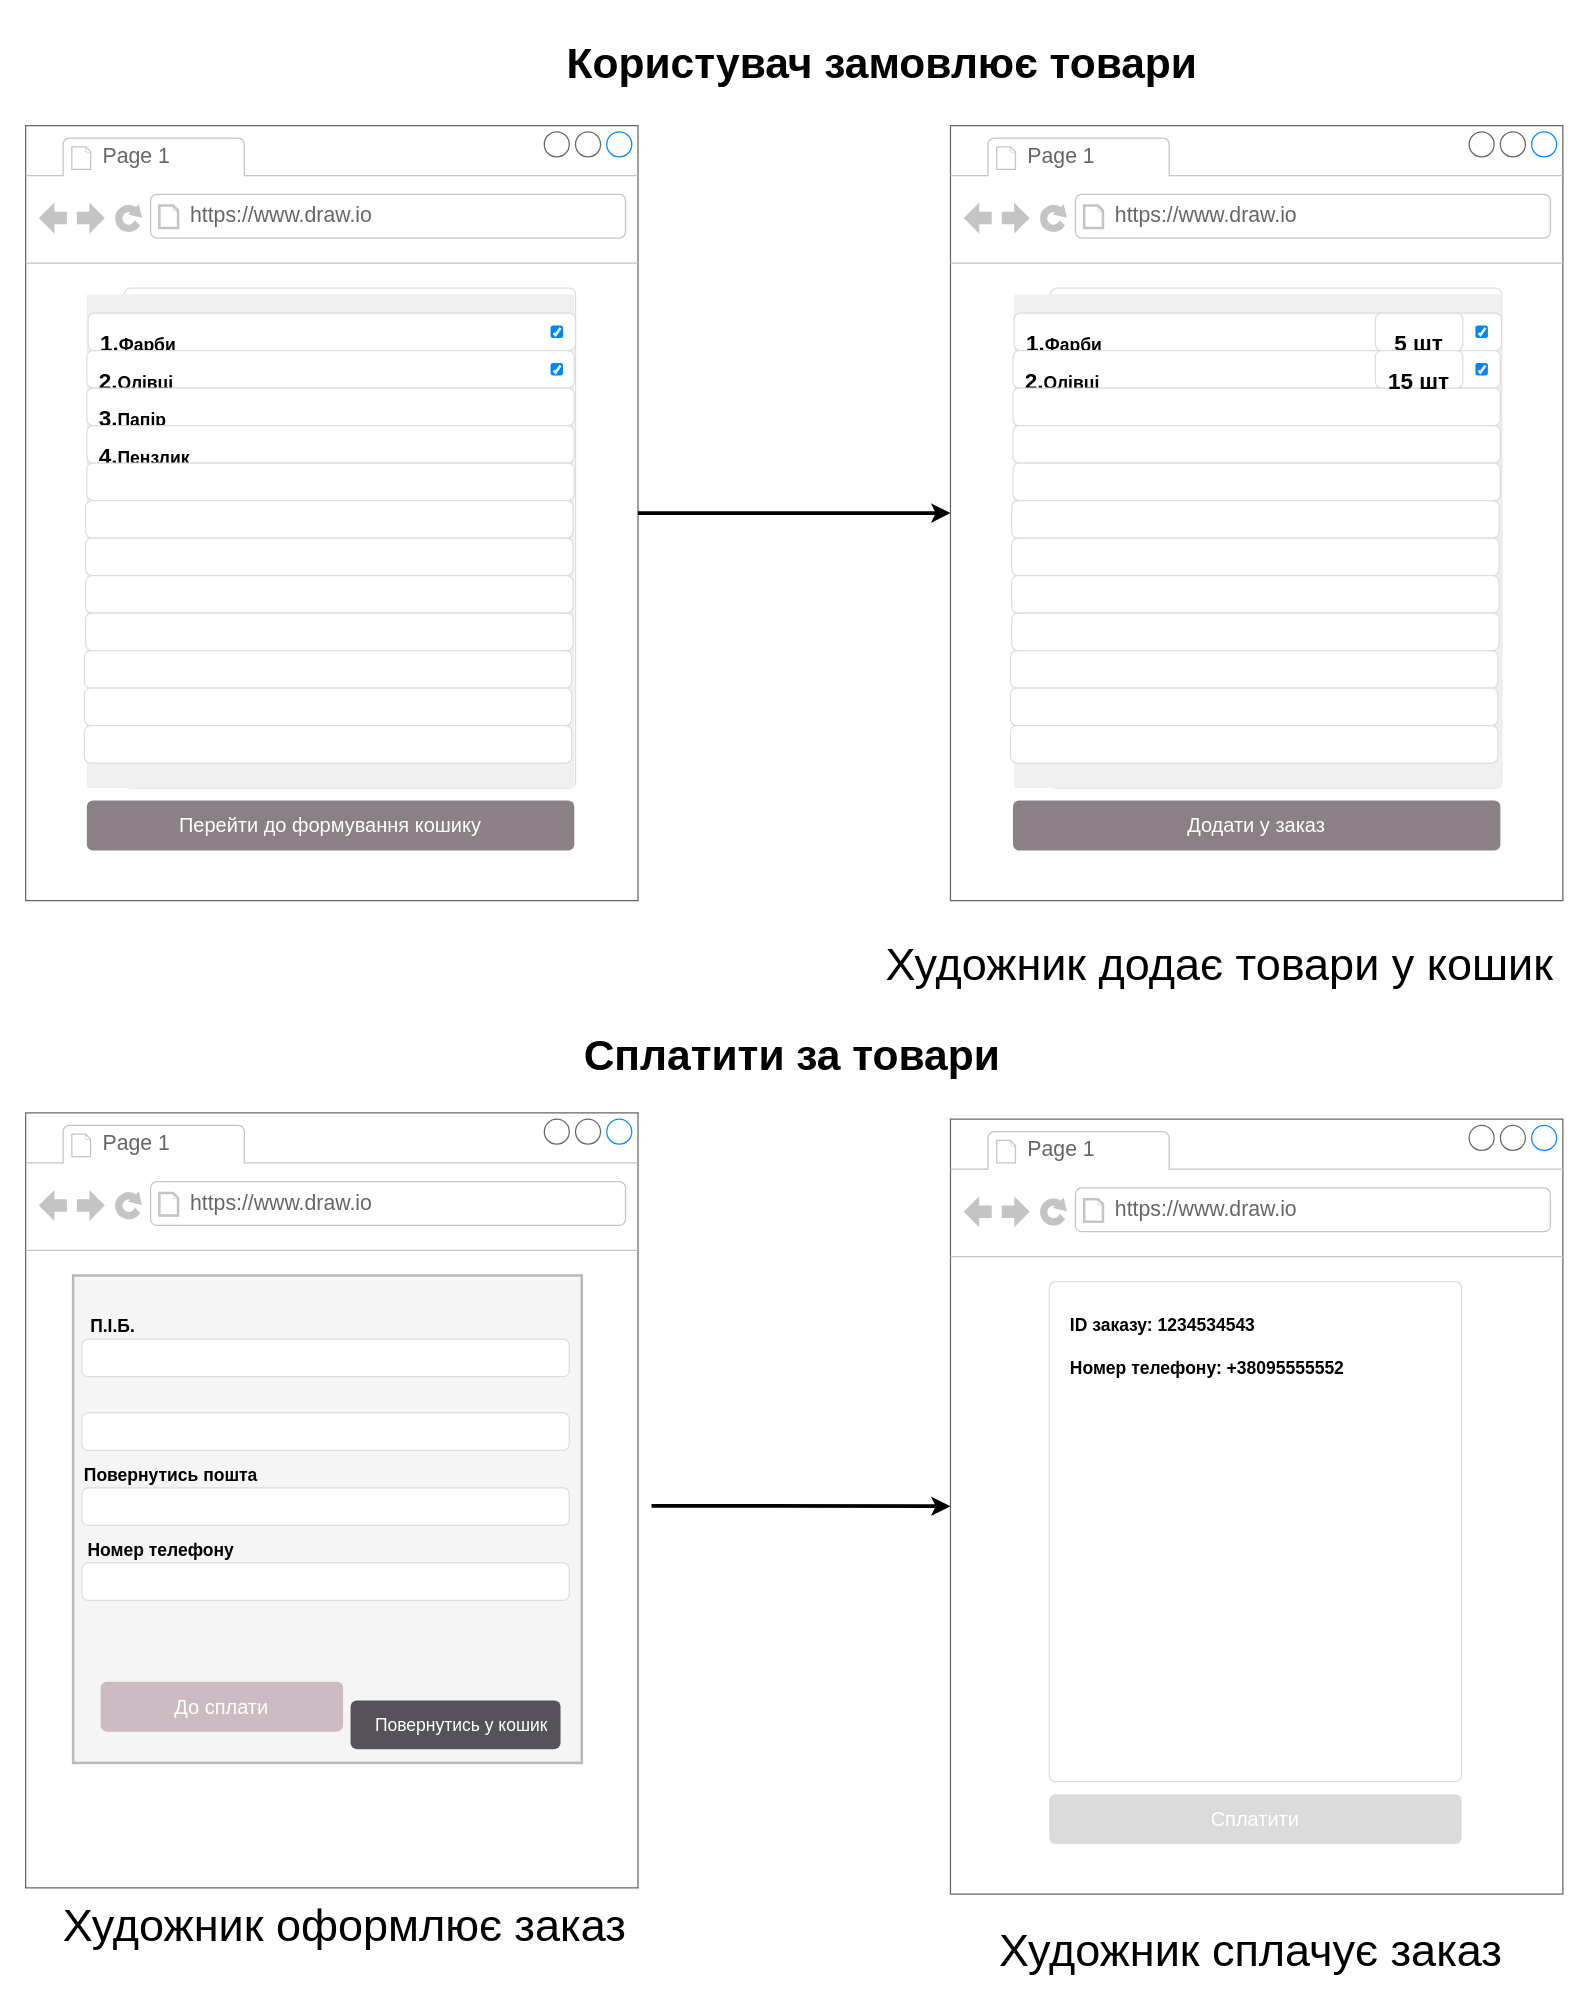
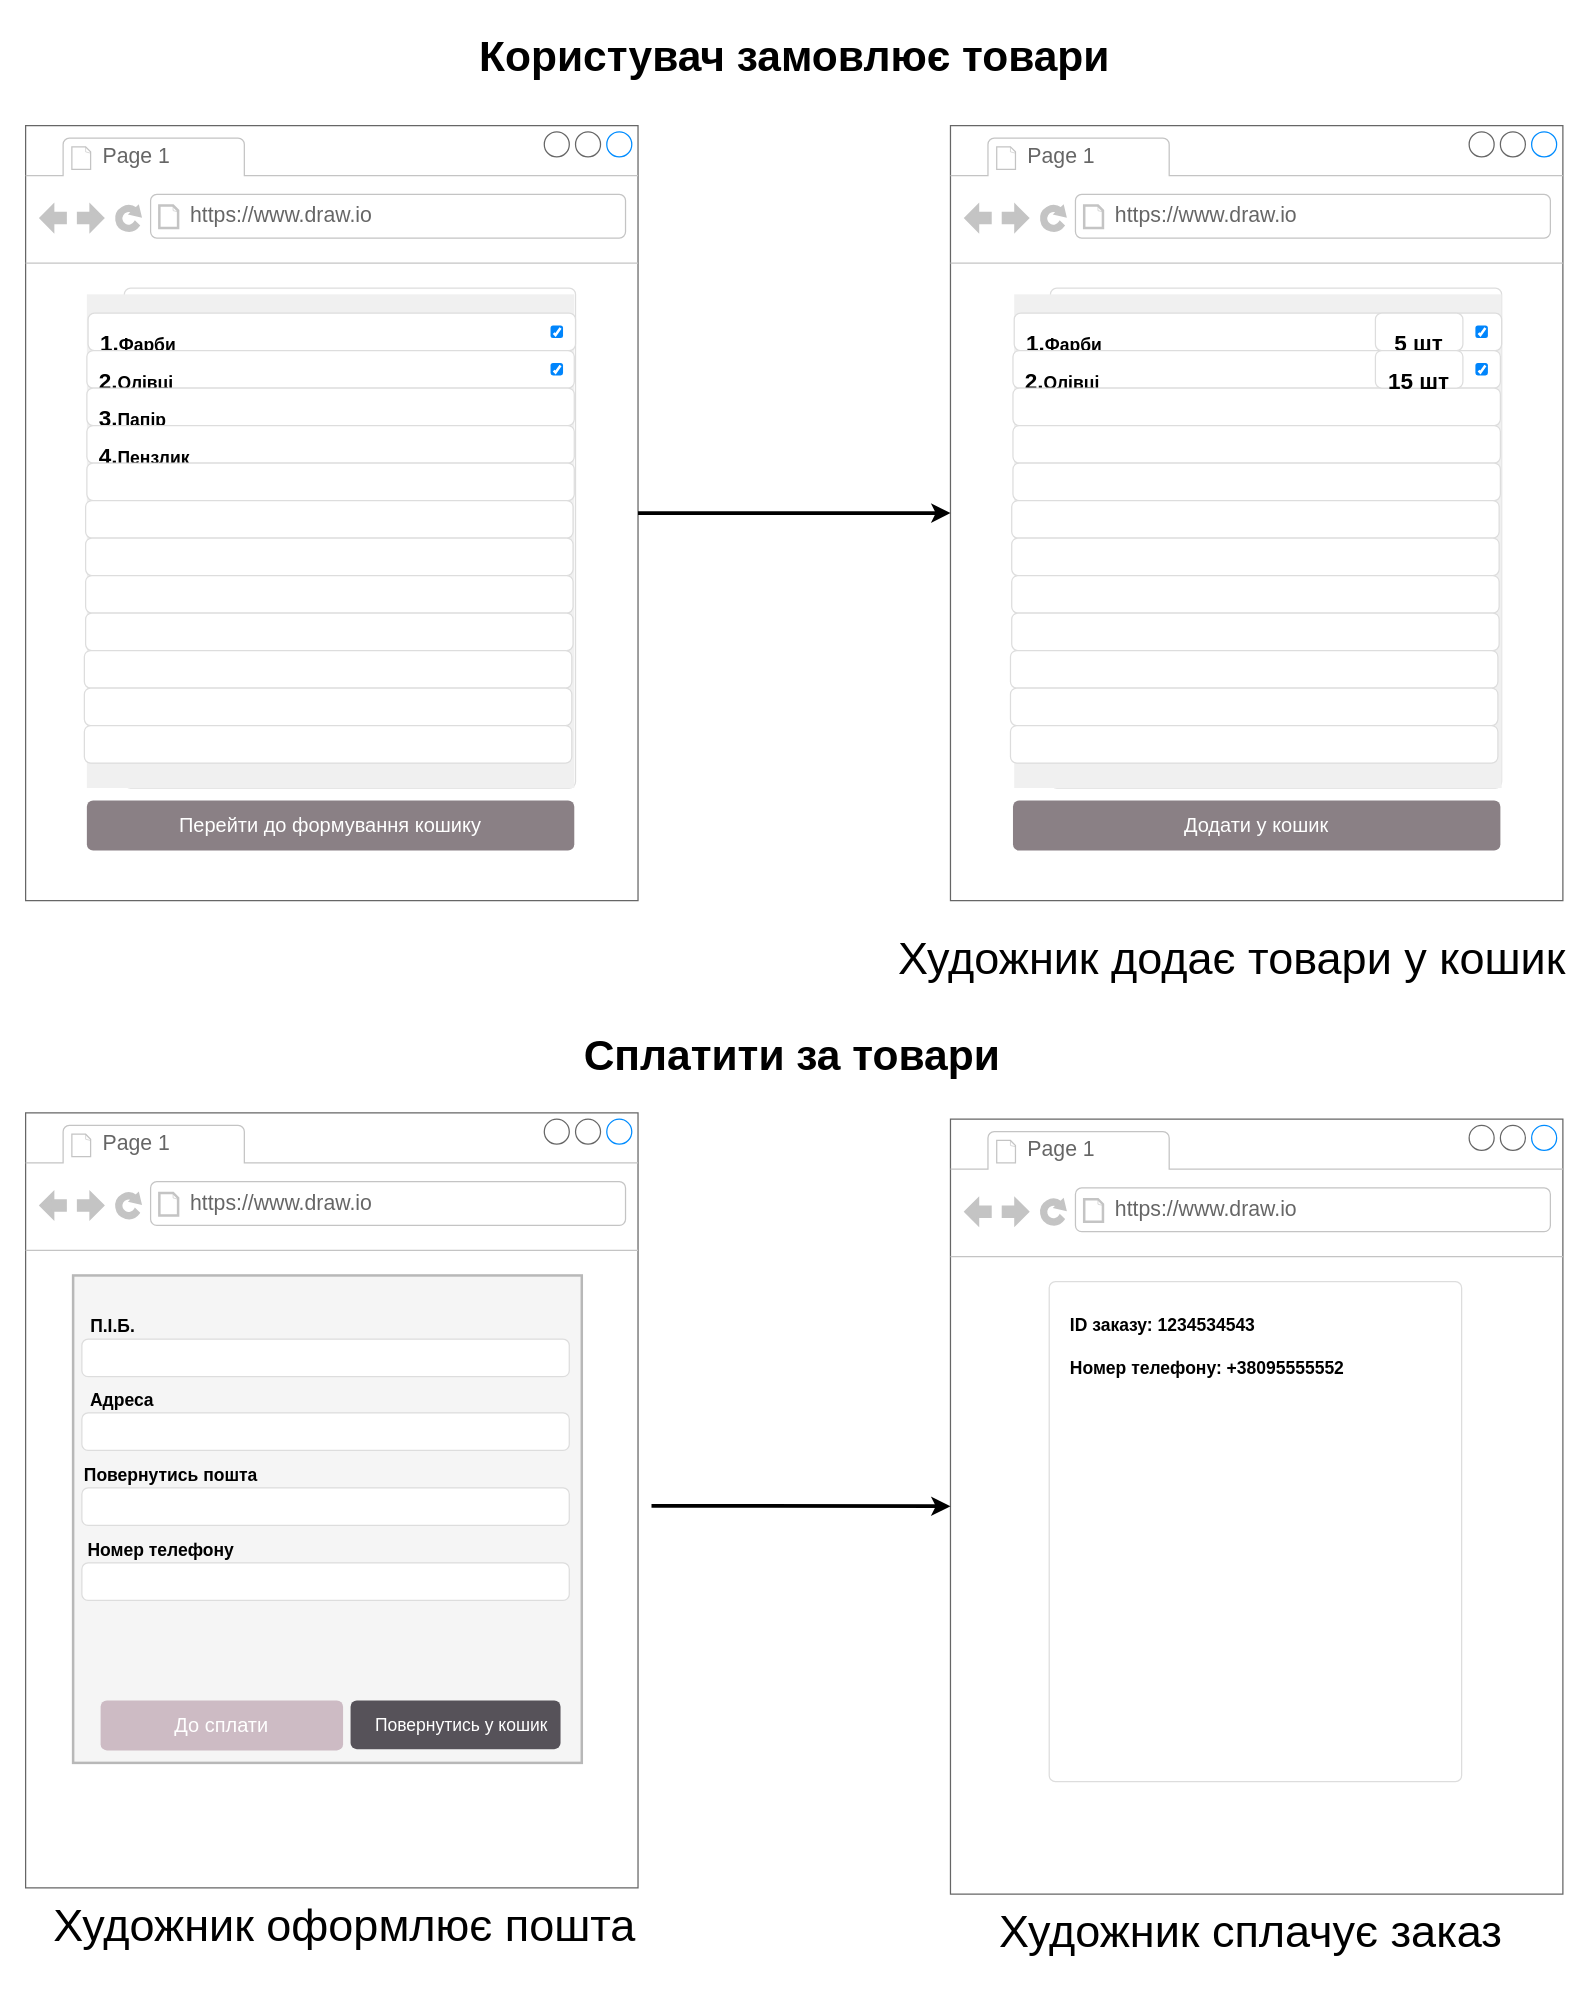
- <mxCell id="77" value="&lt;b style=&quot;font-size: 34px;&quot;&gt;&lt;font style=&quot;font-size: 34px;&quot;&gt;Користувач замовлює товари&lt;/font&gt;&lt;/b&gt;" style="text;html=1;align=center;verticalAlign=middle;resizable=0;points=[];autosize=1;fontSize=34;" parent="1" vertex="1"><mxGeometry x="440" y="25" width="530" height="50" as="geometry" /></mxCell>
+ <mxCell id="77" value="&lt;b style=&quot;font-size: 34px;&quot;&gt;&lt;font style=&quot;font-size: 34px;&quot;&gt;Користувач замовлює товари&lt;/font&gt;&lt;/b&gt;" style="text;html=1;align=center;verticalAlign=middle;resizable=0;points=[];autosize=1;fontSize=34;" parent="1" vertex="1"><mxGeometry x="370" y="20" width="530" height="50" as="geometry" /></mxCell>
- <mxCell id="49" value="Додати у заказ" style="html=1;shadow=0;dashed=0;shape=mxgraph.bootstrap.rrect;align=center;rSize=5;strokeColor=none;fillColor=#8A8085;fontColor=#ffffff;fontSize=16;whiteSpace=wrap;rounded=0;" parent="30" vertex="1"><mxGeometry x="-30" y="410" width="390" height="40" as="geometry" /></mxCell>
+ <mxCell id="49" value="Додати у кошик" style="html=1;shadow=0;dashed=0;shape=mxgraph.bootstrap.rrect;align=center;rSize=5;strokeColor=none;fillColor=#8A8085;fontColor=#ffffff;fontSize=16;whiteSpace=wrap;rounded=0;" parent="30" vertex="1"><mxGeometry x="-30" y="410" width="390" height="40" as="geometry" /></mxCell>
- <mxCell id="76" value="&lt;font style=&quot;font-size: 36px;&quot;&gt;Художник додає товари у кошик&lt;/font&gt;" style="text;html=1;align=center;verticalAlign=middle;resizable=0;points=[];autosize=1;" parent="1" vertex="1"><mxGeometry x="695" y="741" width="560" height="60" as="geometry" /></mxCell>
+ <mxCell id="76" value="&lt;font style=&quot;font-size: 36px;&quot;&gt;Художник додає товари у кошик&lt;/font&gt;" style="text;html=1;align=center;verticalAlign=middle;resizable=0;points=[];autosize=1;" parent="1" vertex="1"><mxGeometry x="705" y="736" width="560" height="60" as="geometry" /></mxCell>
+ <mxCell id="13" value="&lt;div style=&quot;&quot;&gt;&lt;b style=&quot;font-size: 14px; background-color: initial;&quot;&gt;Адреса&lt;/b&gt;&lt;/div&gt;" style="html=1;shadow=0;dashed=0;shape=mxgraph.bootstrap.rect;strokeColor=none;fillColor=none;align=left;fontSize=10;whiteSpace=wrap;rounded=0;" parent="8" vertex="1"><mxGeometry x="5" y="39" width="215" height="20" as="geometry" /></mxCell>
- <mxCell id="15" value="До сплати" style="html=1;shadow=0;dashed=0;shape=mxgraph.bootstrap.rrect;align=center;rSize=5;strokeColor=none;fillColor=#CDBBC4;fontColor=#ffffff;fontSize=16;whiteSpace=wrap;rounded=0;" parent="6" vertex="1"><mxGeometry x="22" y="325" width="194" height="40" as="geometry" /></mxCell>
+ <mxCell id="15" value="До сплати" style="html=1;shadow=0;dashed=0;shape=mxgraph.bootstrap.rrect;align=center;rSize=5;strokeColor=none;fillColor=#CDBBC4;fontColor=#ffffff;fontSize=16;whiteSpace=wrap;rounded=0;" parent="6" vertex="1"><mxGeometry x="22" y="340" width="194" height="40" as="geometry" /></mxCell>
- <mxCell id="26" value="Сплатити" style="html=1;shadow=0;dashed=0;shape=mxgraph.bootstrap.rrect;align=center;rSize=5;strokeColor=none;fillColor=#DBDBDB;fontColor=#ffffff;fontSize=16;whiteSpace=wrap;rounded=0;" parent="22" vertex="1"><mxGeometry y="410" width="330" height="40" as="geometry" /></mxCell>
- <mxCell id="75" value="&lt;font style=&quot;font-size: 36px&quot;&gt;Художник оформлює заказ&lt;br&gt;&lt;/font&gt;" style="text;html=1;align=center;verticalAlign=middle;resizable=0;points=[];autosize=1;" parent="1" vertex="1"><mxGeometry x="40" y="1510" width="470" height="60" as="geometry" /></mxCell>
+ <mxCell id="75" value="&lt;font style=&quot;font-size: 36px&quot;&gt;Художник оформлює пошта&lt;br&gt;&lt;/font&gt;" style="text;html=1;align=center;verticalAlign=middle;resizable=0;points=[];autosize=1;" parent="1" vertex="1"><mxGeometry x="40" y="1510" width="470" height="60" as="geometry" /></mxCell>
- <mxCell id="81" value="&lt;font style=&quot;font-size: 36px&quot;&gt;Художник сплачує заказ&lt;br&gt;&lt;/font&gt;" style="text;html=1;align=center;verticalAlign=middle;resizable=0;points=[];autosize=1;" parent="1" vertex="1"><mxGeometry x="790" y="1530" width="420" height="60" as="geometry" /></mxCell>
+ <mxCell id="81" value="&lt;font style=&quot;font-size: 36px&quot;&gt;Художник сплачує заказ&lt;br&gt;&lt;/font&gt;" style="text;html=1;align=center;verticalAlign=middle;resizable=0;points=[];autosize=1;" parent="1" vertex="1"><mxGeometry x="790" y="1515" width="420" height="60" as="geometry" /></mxCell>
